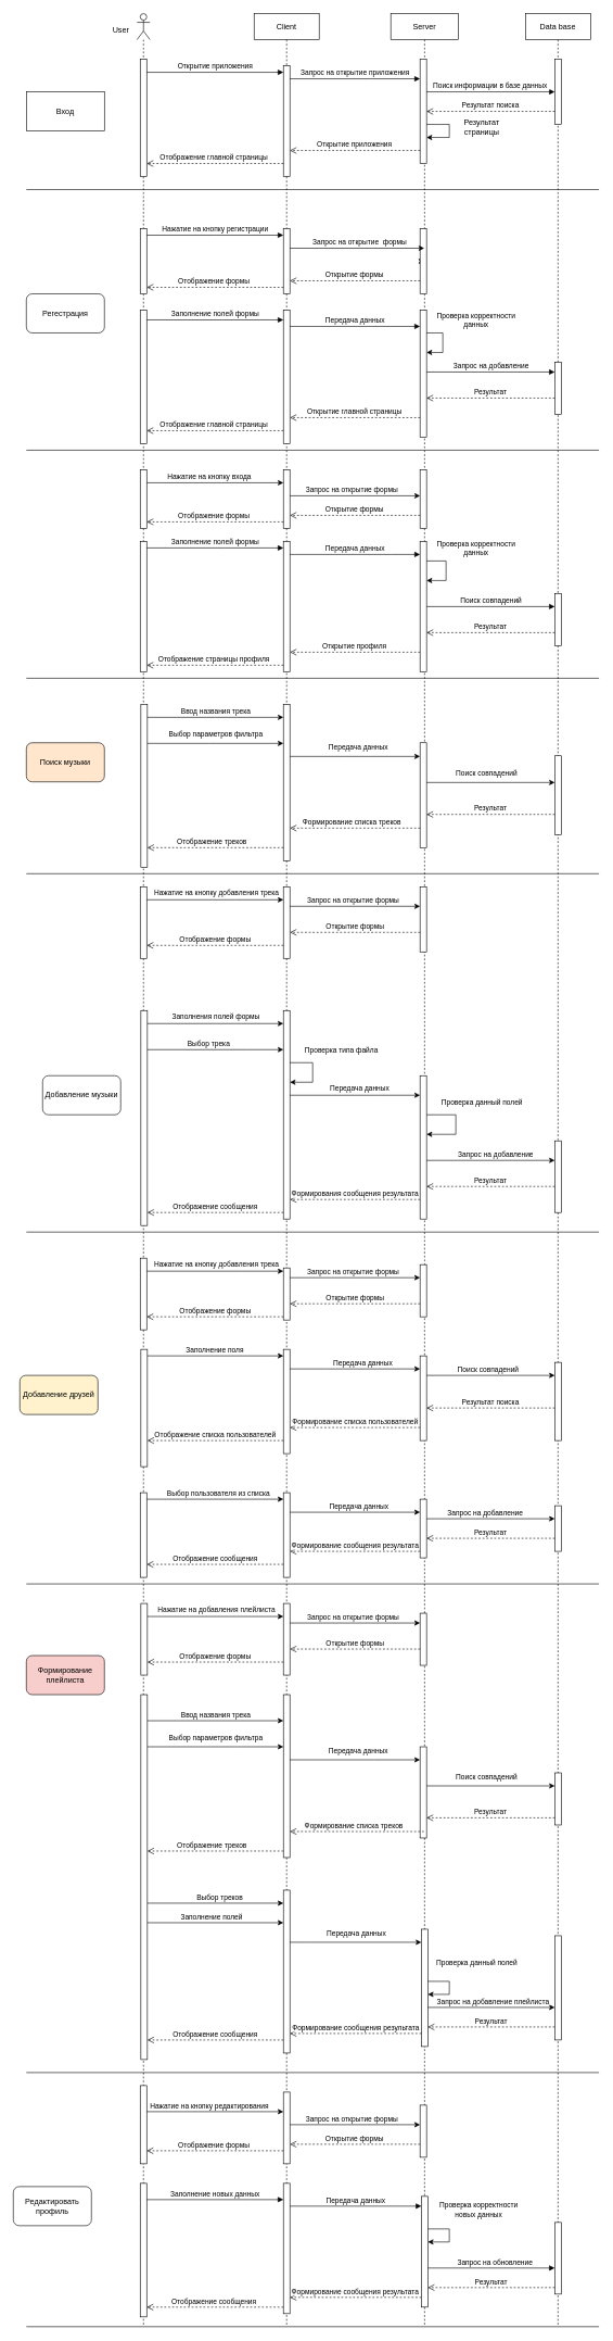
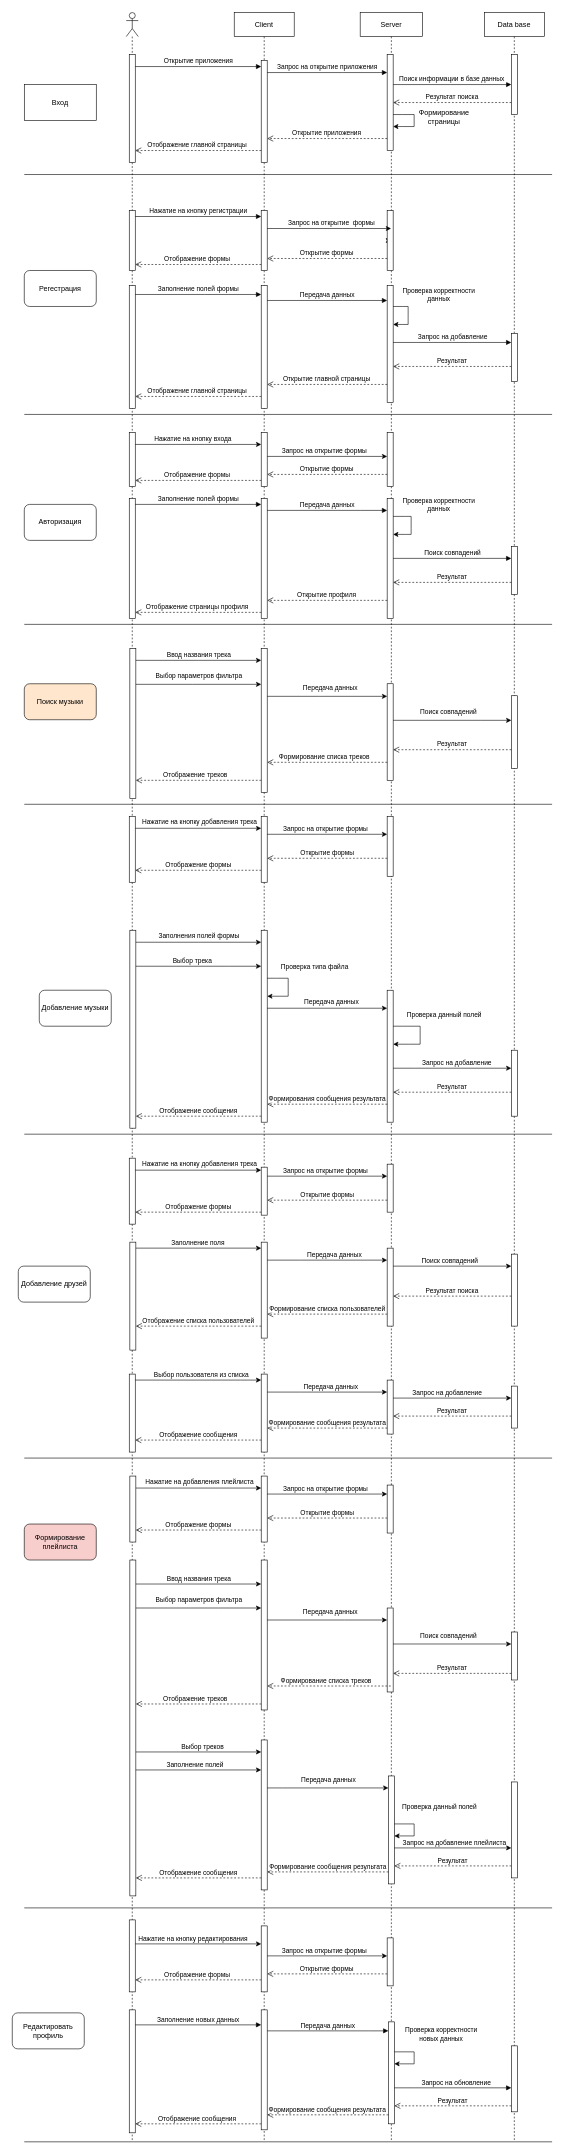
- <mxCell id="67" value="User&lt;br&gt;" style="text;html=1;align=center;verticalAlign=middle;resizable=0;points=[];autosize=1;strokeColor=none;fillColor=none;" vertex="1" parent="1"><mxGeometry x="160" y="30" width="50" height="30" as="geometry" /></mxCell>
- <mxCell id="87" value="Результат страницы" style="text;html=1;strokeColor=none;fillColor=none;align=center;verticalAlign=middle;whiteSpace=wrap;rounded=0;" vertex="1" parent="1"><mxGeometry x="710" y="180" width="60" height="30" as="geometry" /></mxCell>
+ <mxCell id="87" value="Формирование страницы" style="text;html=1;strokeColor=none;fillColor=none;align=center;verticalAlign=middle;whiteSpace=wrap;rounded=0;" vertex="1" parent="1"><mxGeometry x="710" y="180" width="60" height="30" as="geometry" /></mxCell>
+ <mxCell id="97" value="Авторизация" style="rounded=1;whiteSpace=wrap;html=1;" vertex="1" parent="1"><mxGeometry x="40" y="840" width="120" height="60" as="geometry" /></mxCell>
- <mxCell id="118" value="Добавление друзей" style="rounded=1;whiteSpace=wrap;html=1;fillColor=#fff2cc;" vertex="1" parent="1"><mxGeometry x="30" y="2110" width="120" height="60" as="geometry" /></mxCell>
+ <mxCell id="118" value="Добавление друзей" style="rounded=1;whiteSpace=wrap;html=1;" vertex="1" parent="1"><mxGeometry x="30" y="2110" width="120" height="60" as="geometry" /></mxCell>
